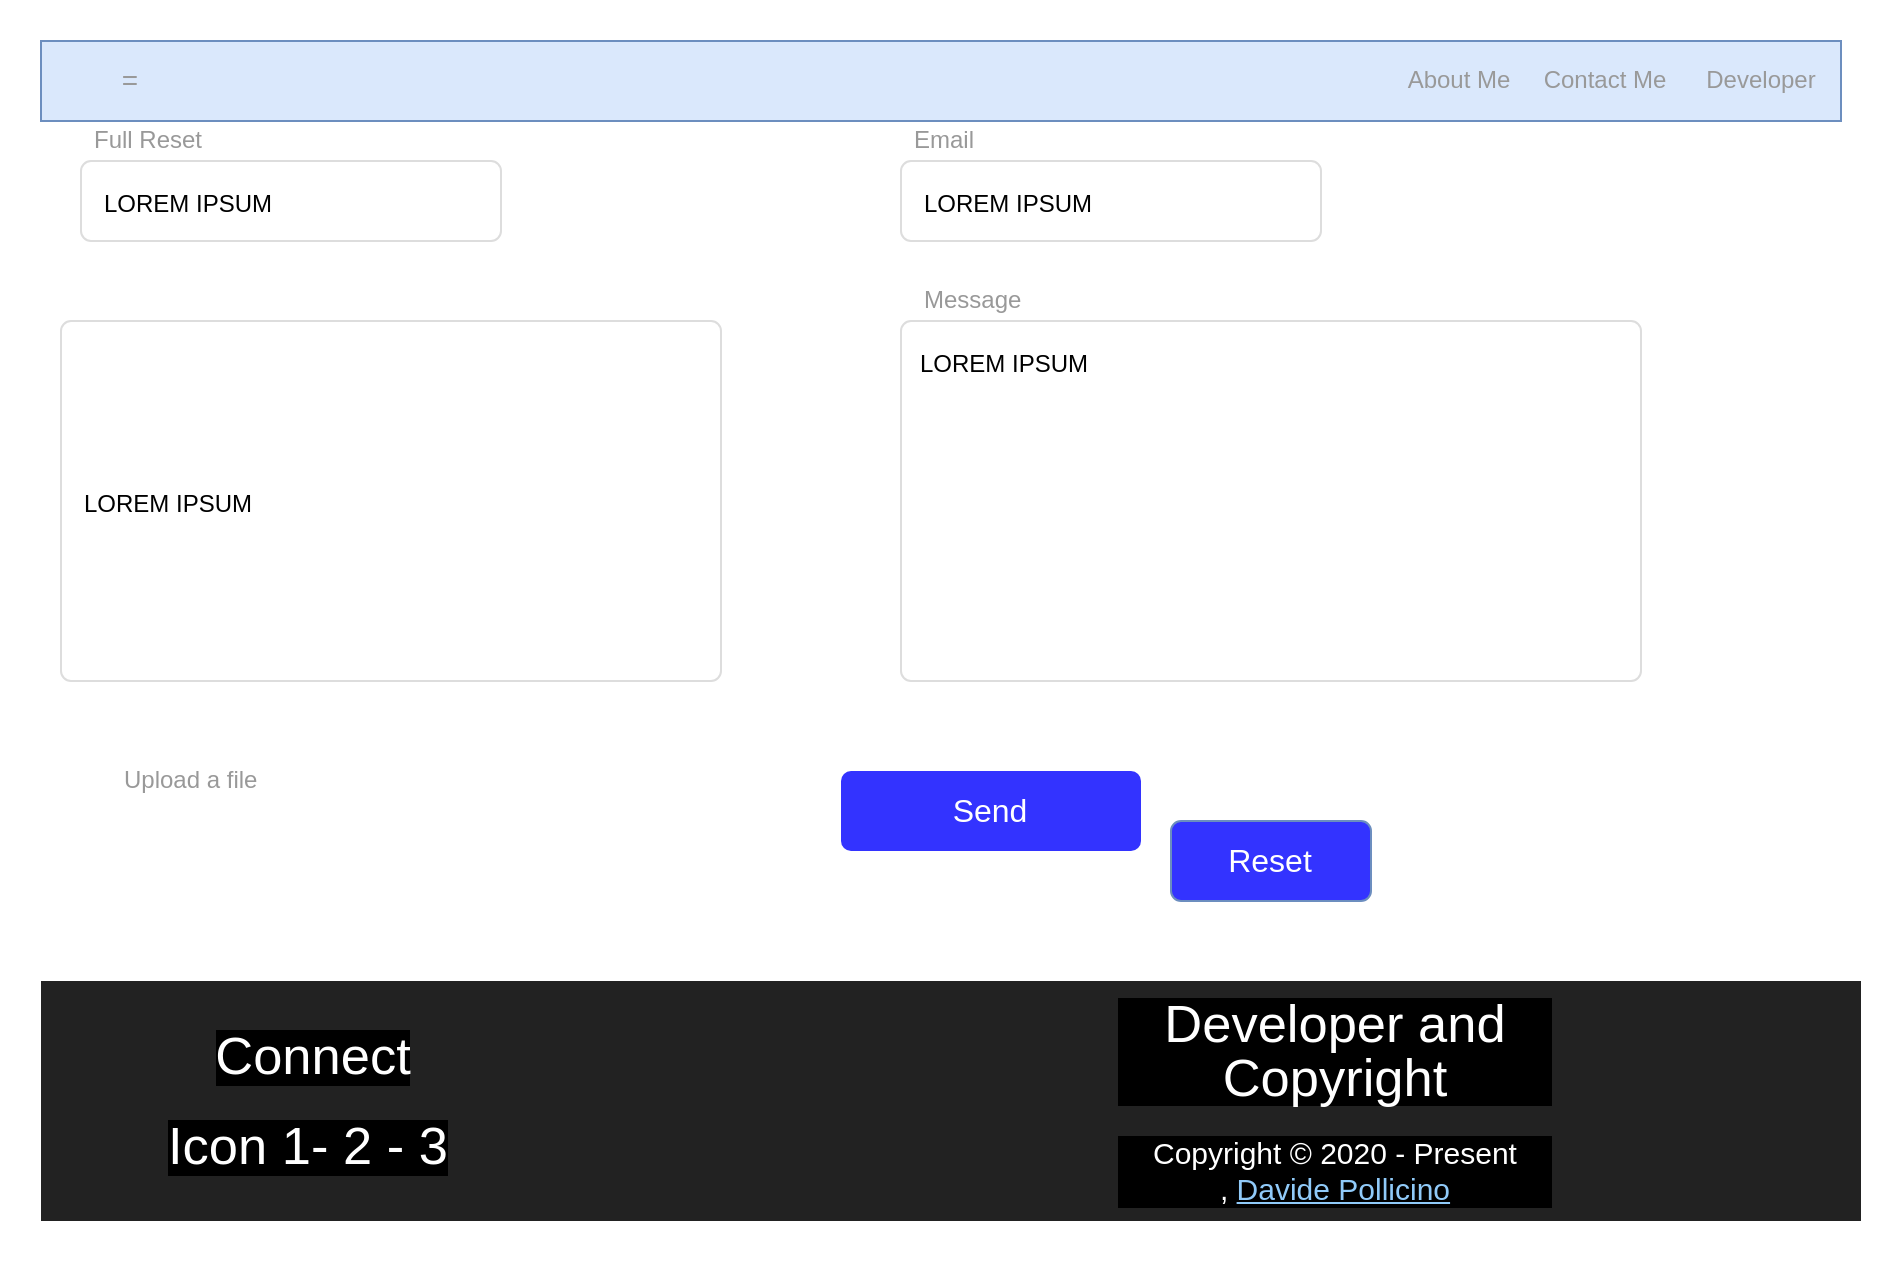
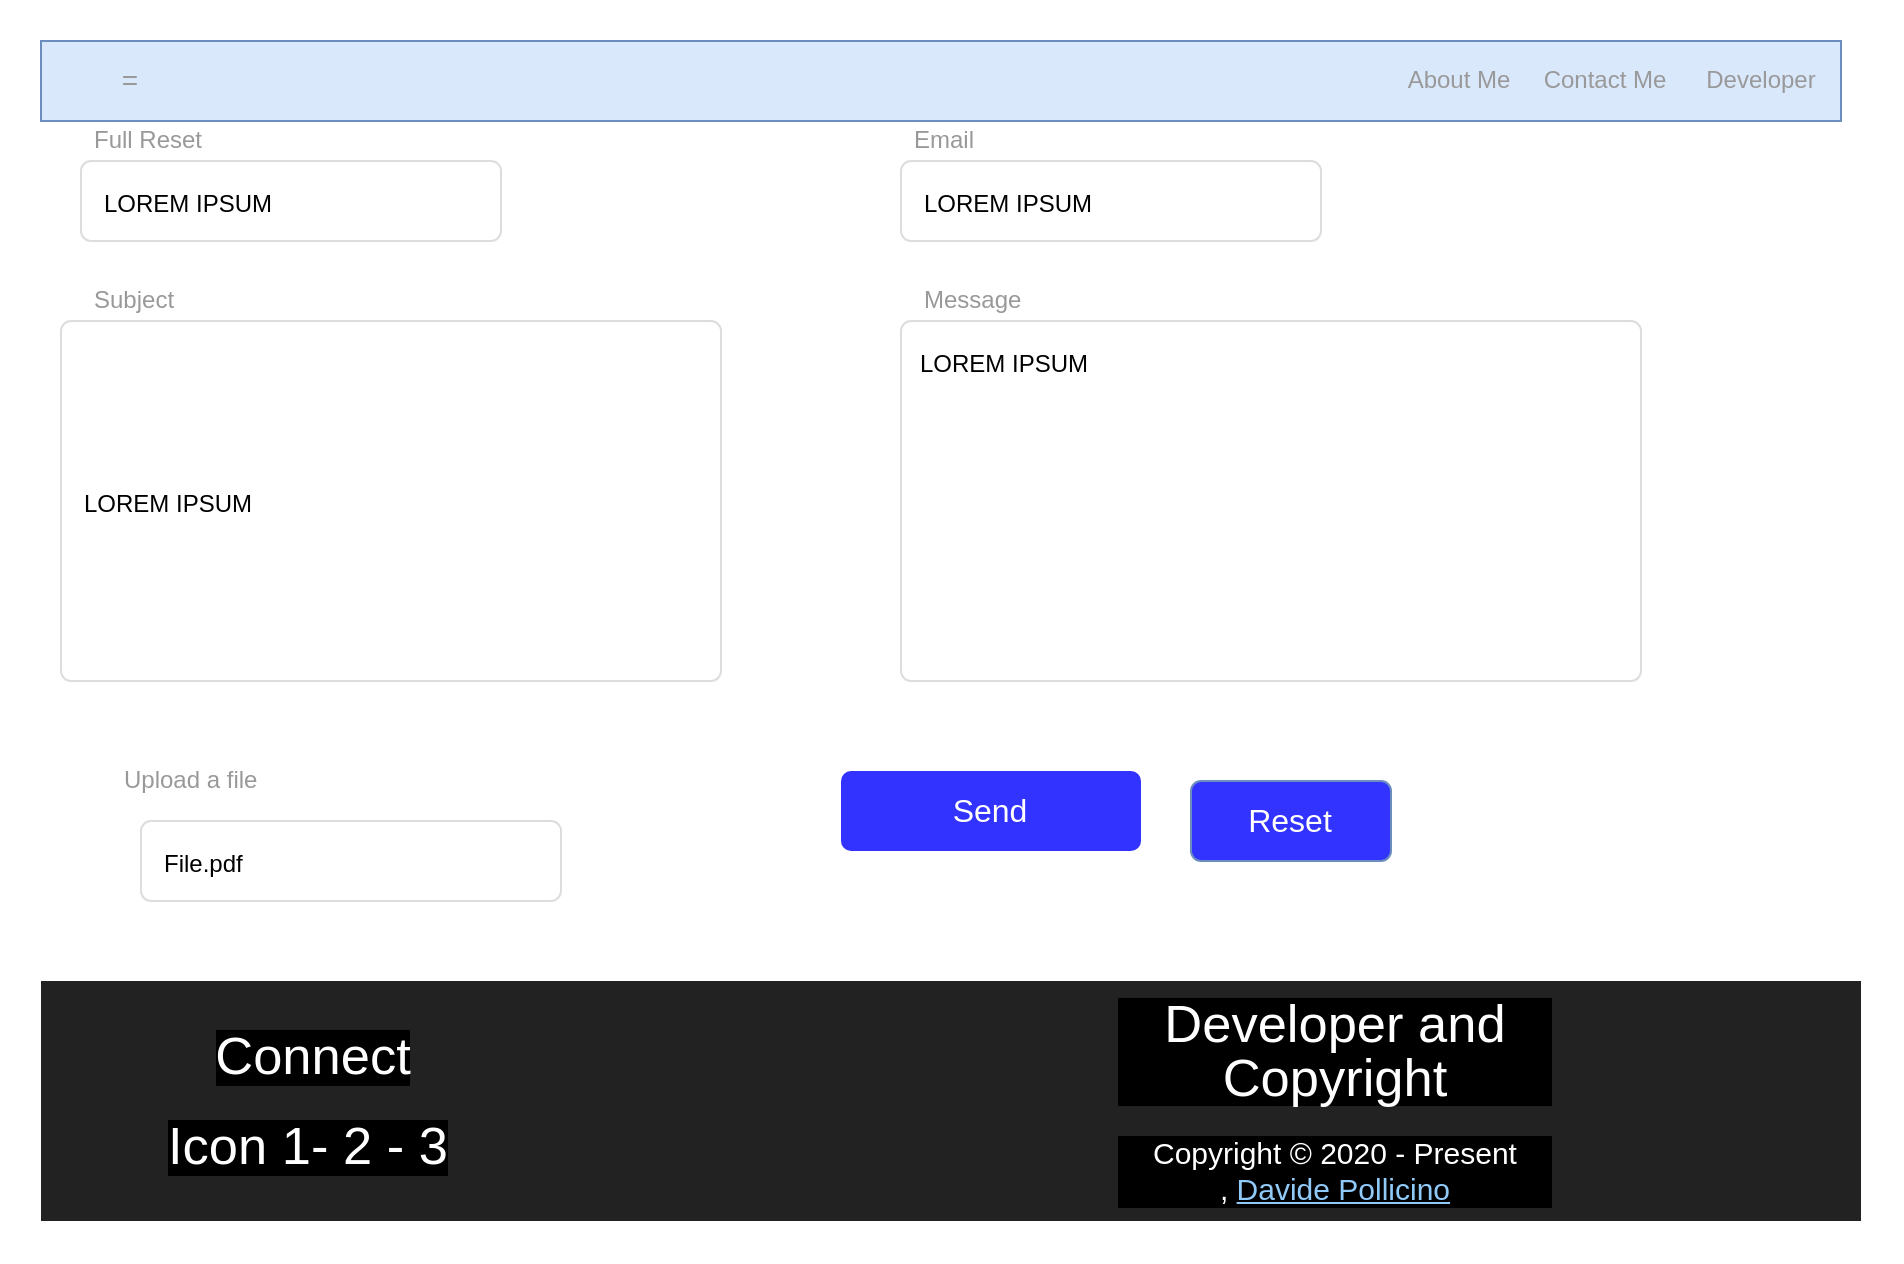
+ <mxCell id="10" value="Subject" style="html=1;shadow=0;dashed=0;shape=mxgraph.bootstrap.rect;strokeColor=none;fillColor=none;fontColor=#999999;align=left;spacingLeft=5;whiteSpace=wrap;rounded=0;" parent="1" vertex="1"><mxGeometry x="40" y="140" width="200" height="20" as="geometry" /></mxCell>
+ <mxCell id="22" value="&lt;span style=&quot;font-size: 12px&quot;&gt;File.pdf&lt;/span&gt;" style="html=1;shadow=0;dashed=0;shape=mxgraph.bootstrap.rrect;rSize=5;strokeColor=#dddddd;;align=left;spacingLeft=10;fontSize=16;whiteSpace=wrap;rounded=0;" vertex="1" parent="1"><mxGeometry x="70" y="410" width="210" height="40" as="geometry" /></mxCell>
- <mxCell id="15" value="&lt;font color=&quot;#ffffff&quot;&gt;Reset&lt;/font&gt;" style="html=1;shadow=0;dashed=0;shape=mxgraph.bootstrap.rrect;align=center;rSize=5;strokeColor=#6C8EBF;fontSize=16;whiteSpace=wrap;rounded=0;fillColor=#3333FF;" parent="1" vertex="1"><mxGeometry x="585" y="410" width="100" height="40" as="geometry" /></mxCell>
+ <mxCell id="15" value="&lt;font color=&quot;#ffffff&quot;&gt;Reset&lt;/font&gt;" style="html=1;shadow=0;dashed=0;shape=mxgraph.bootstrap.rrect;align=center;rSize=5;strokeColor=#6C8EBF;fontSize=16;whiteSpace=wrap;rounded=0;fillColor=#3333FF;" parent="1" vertex="1"><mxGeometry x="595" y="390" width="100" height="40" as="geometry" /></mxCell>
